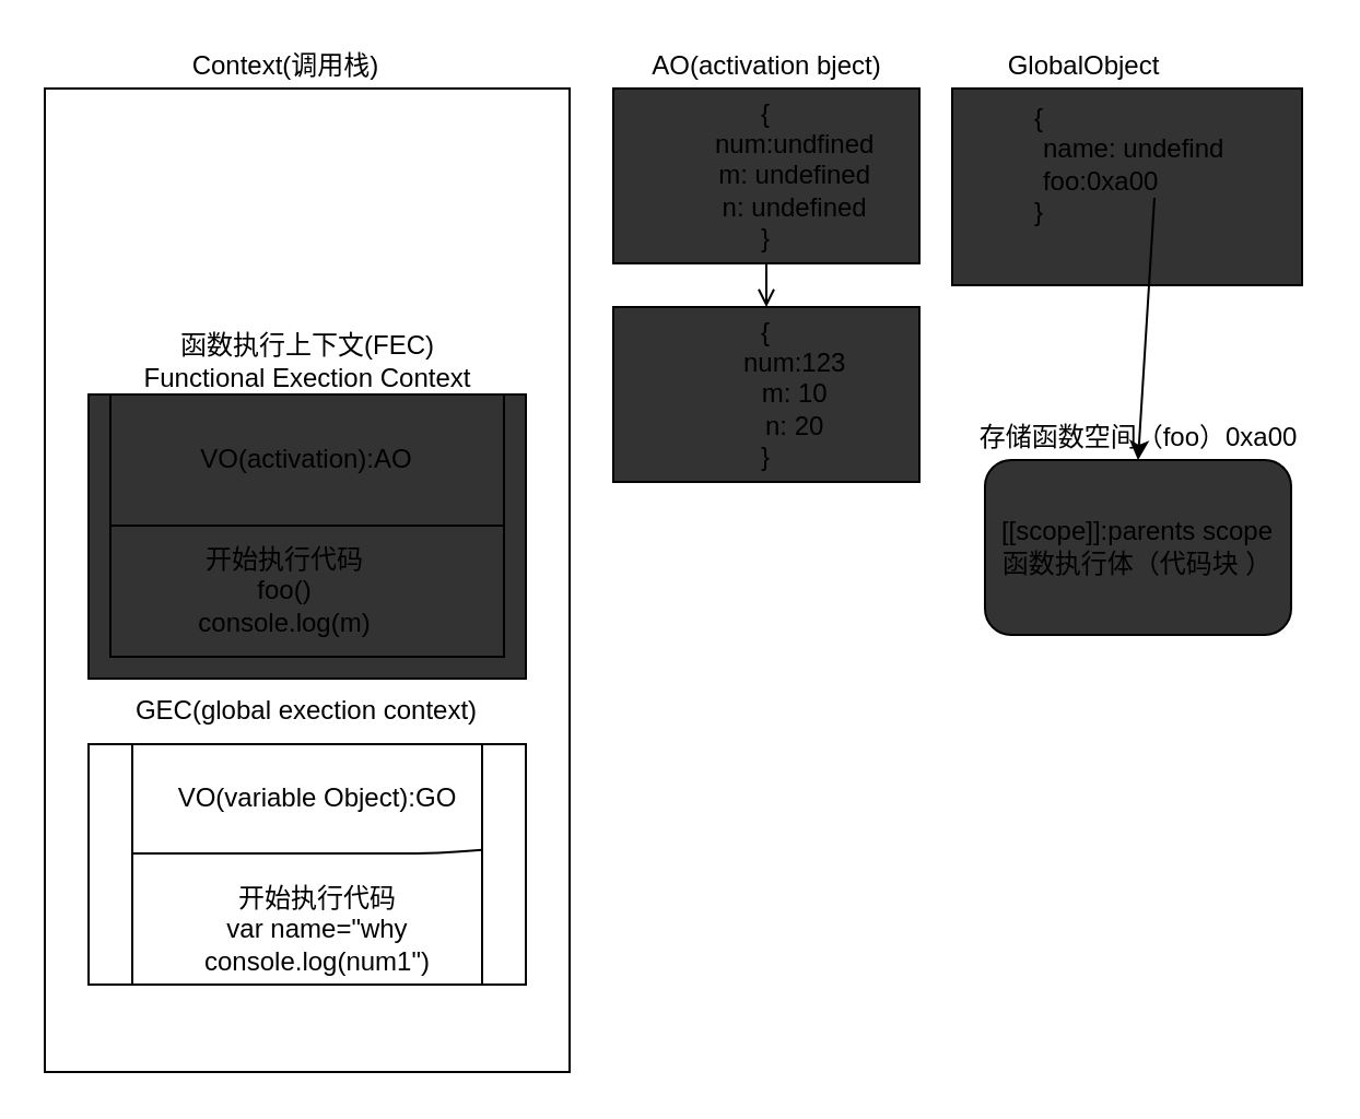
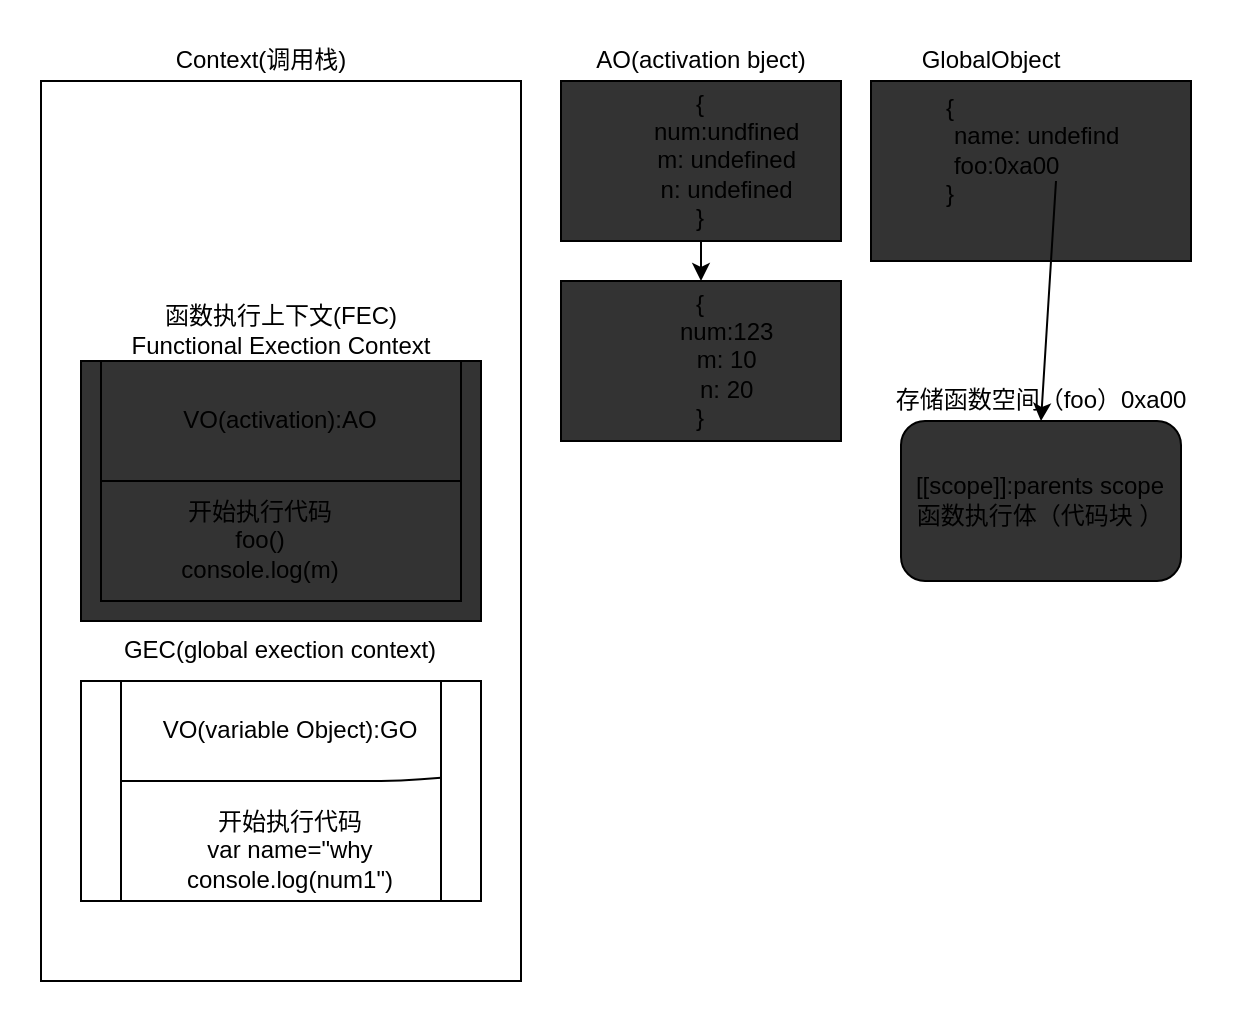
- <mxCell id="20" style="edgeStyle=none;html=1;exitX=0.5;exitY=1;exitDx=0;exitDy=0;entryX=0.5;entryY=0;entryDx=0;entryDy=0;endArrow=open;" edge="1" parent="1" source="21" target="25"><mxGeometry relative="1" as="geometry" /></mxCell>
+ <mxCell id="20" style="edgeStyle=none;html=1;exitX=0.5;exitY=1;exitDx=0;exitDy=0;entryX=0.5;entryY=0;entryDx=0;entryDy=0;" edge="1" parent="1" source="21" target="25"><mxGeometry relative="1" as="geometry" /></mxCell>
